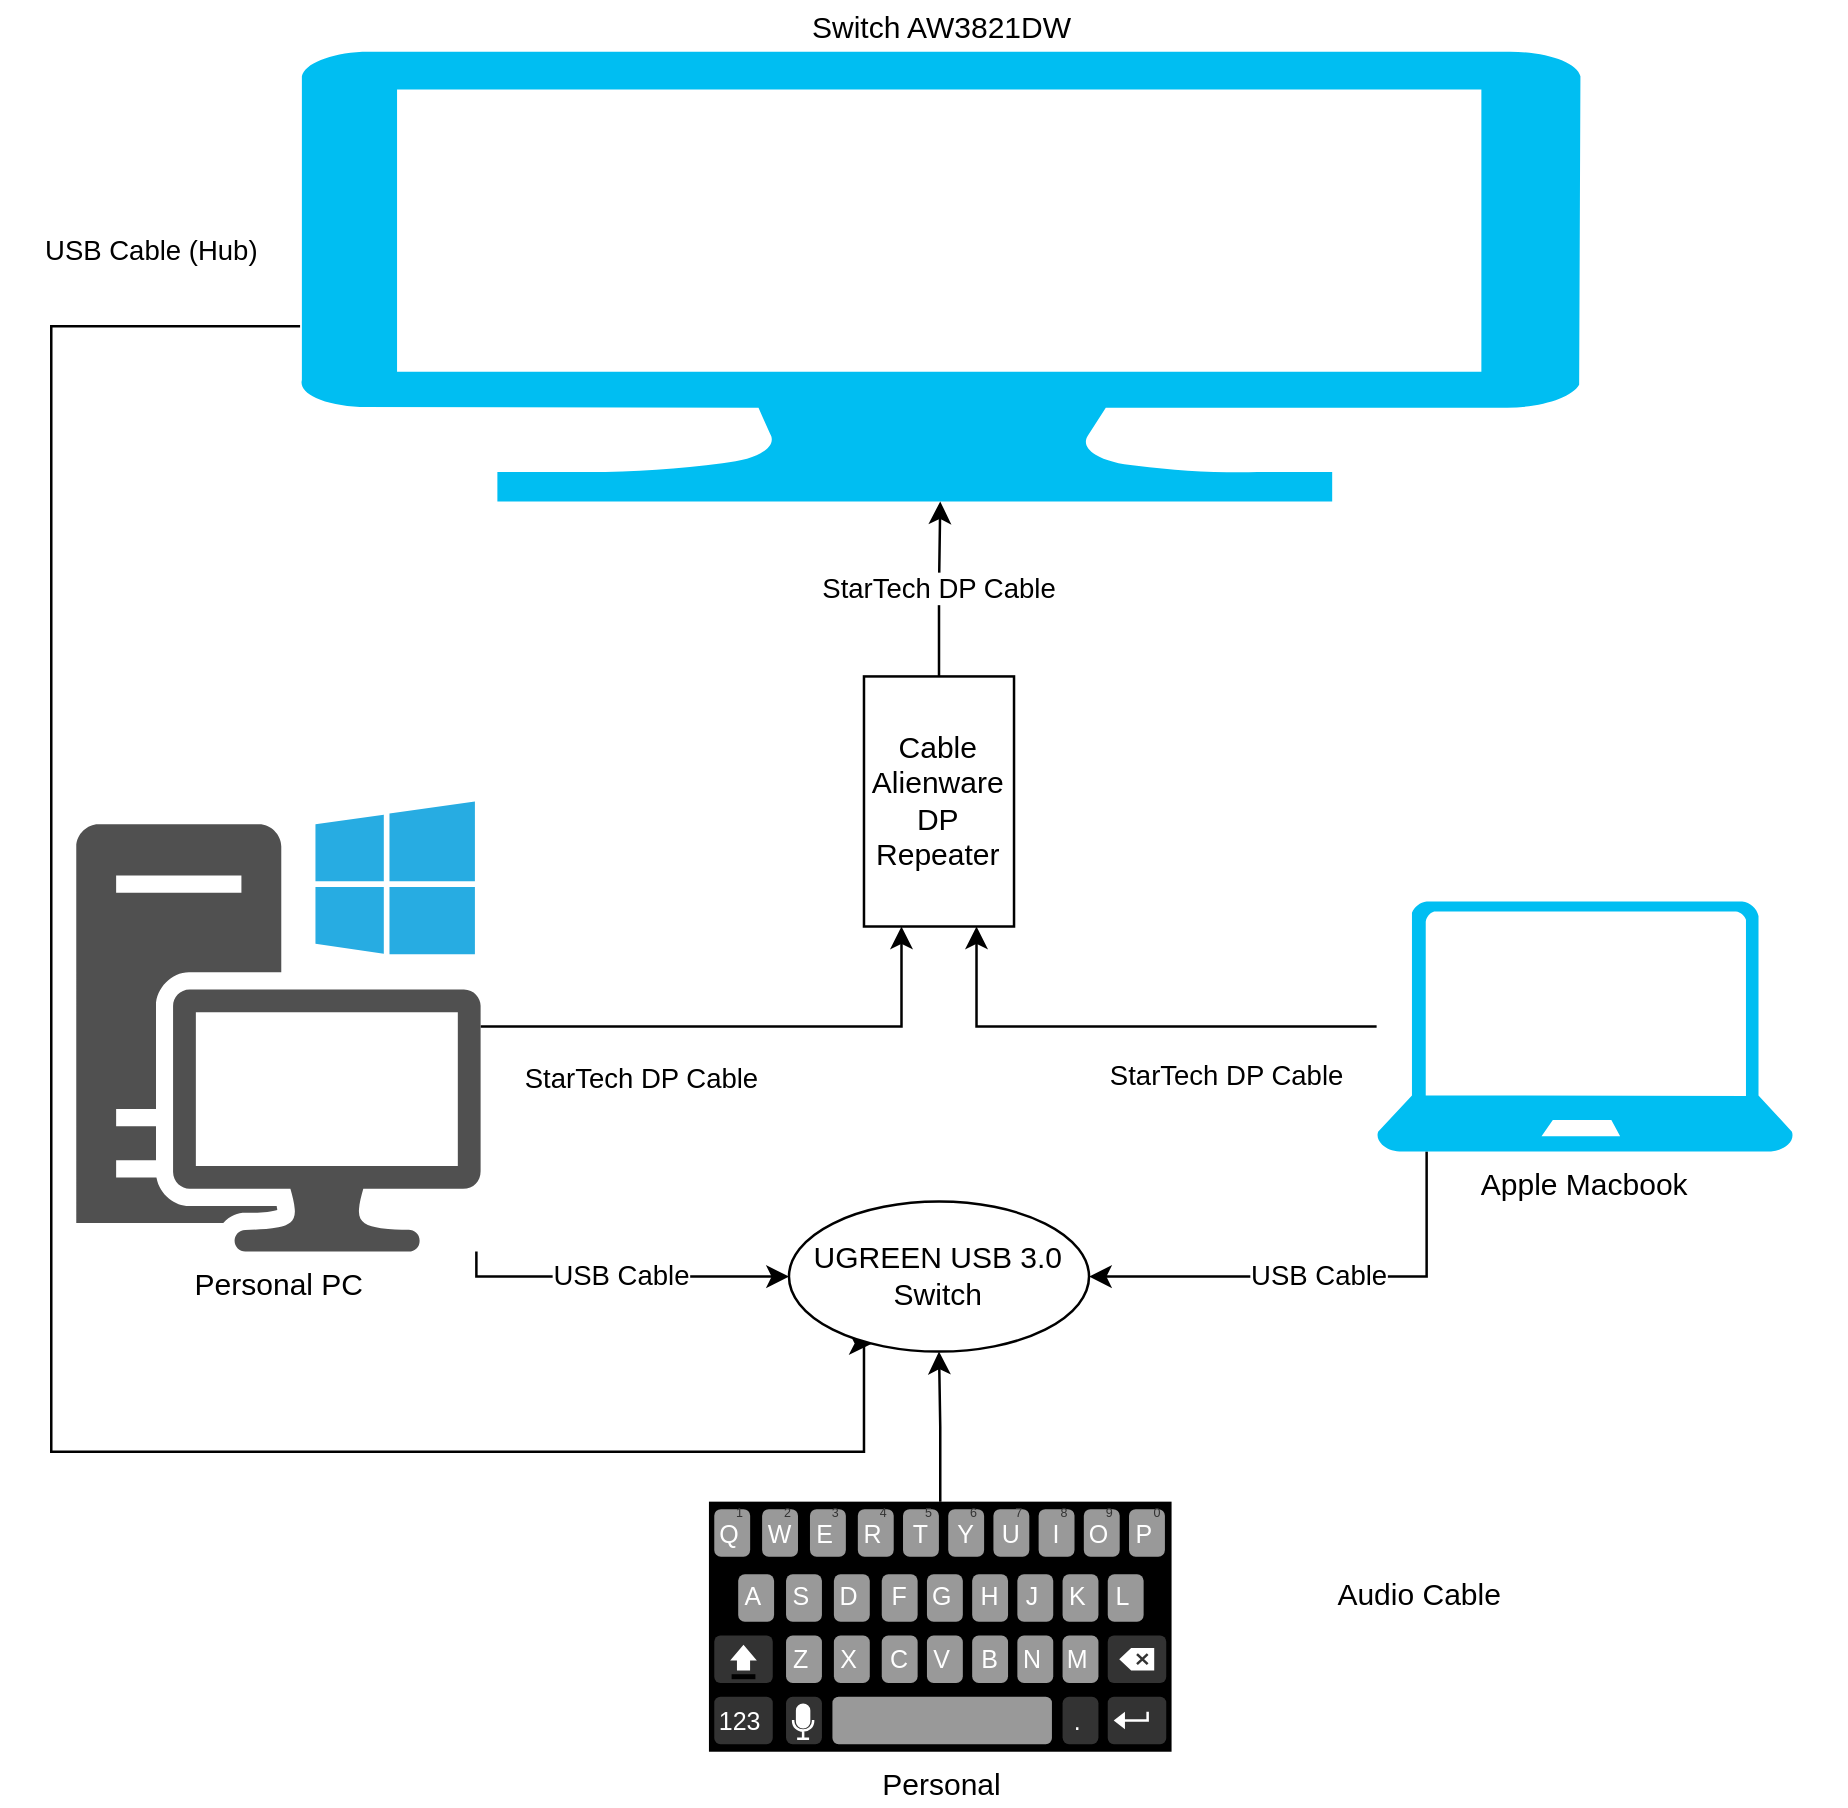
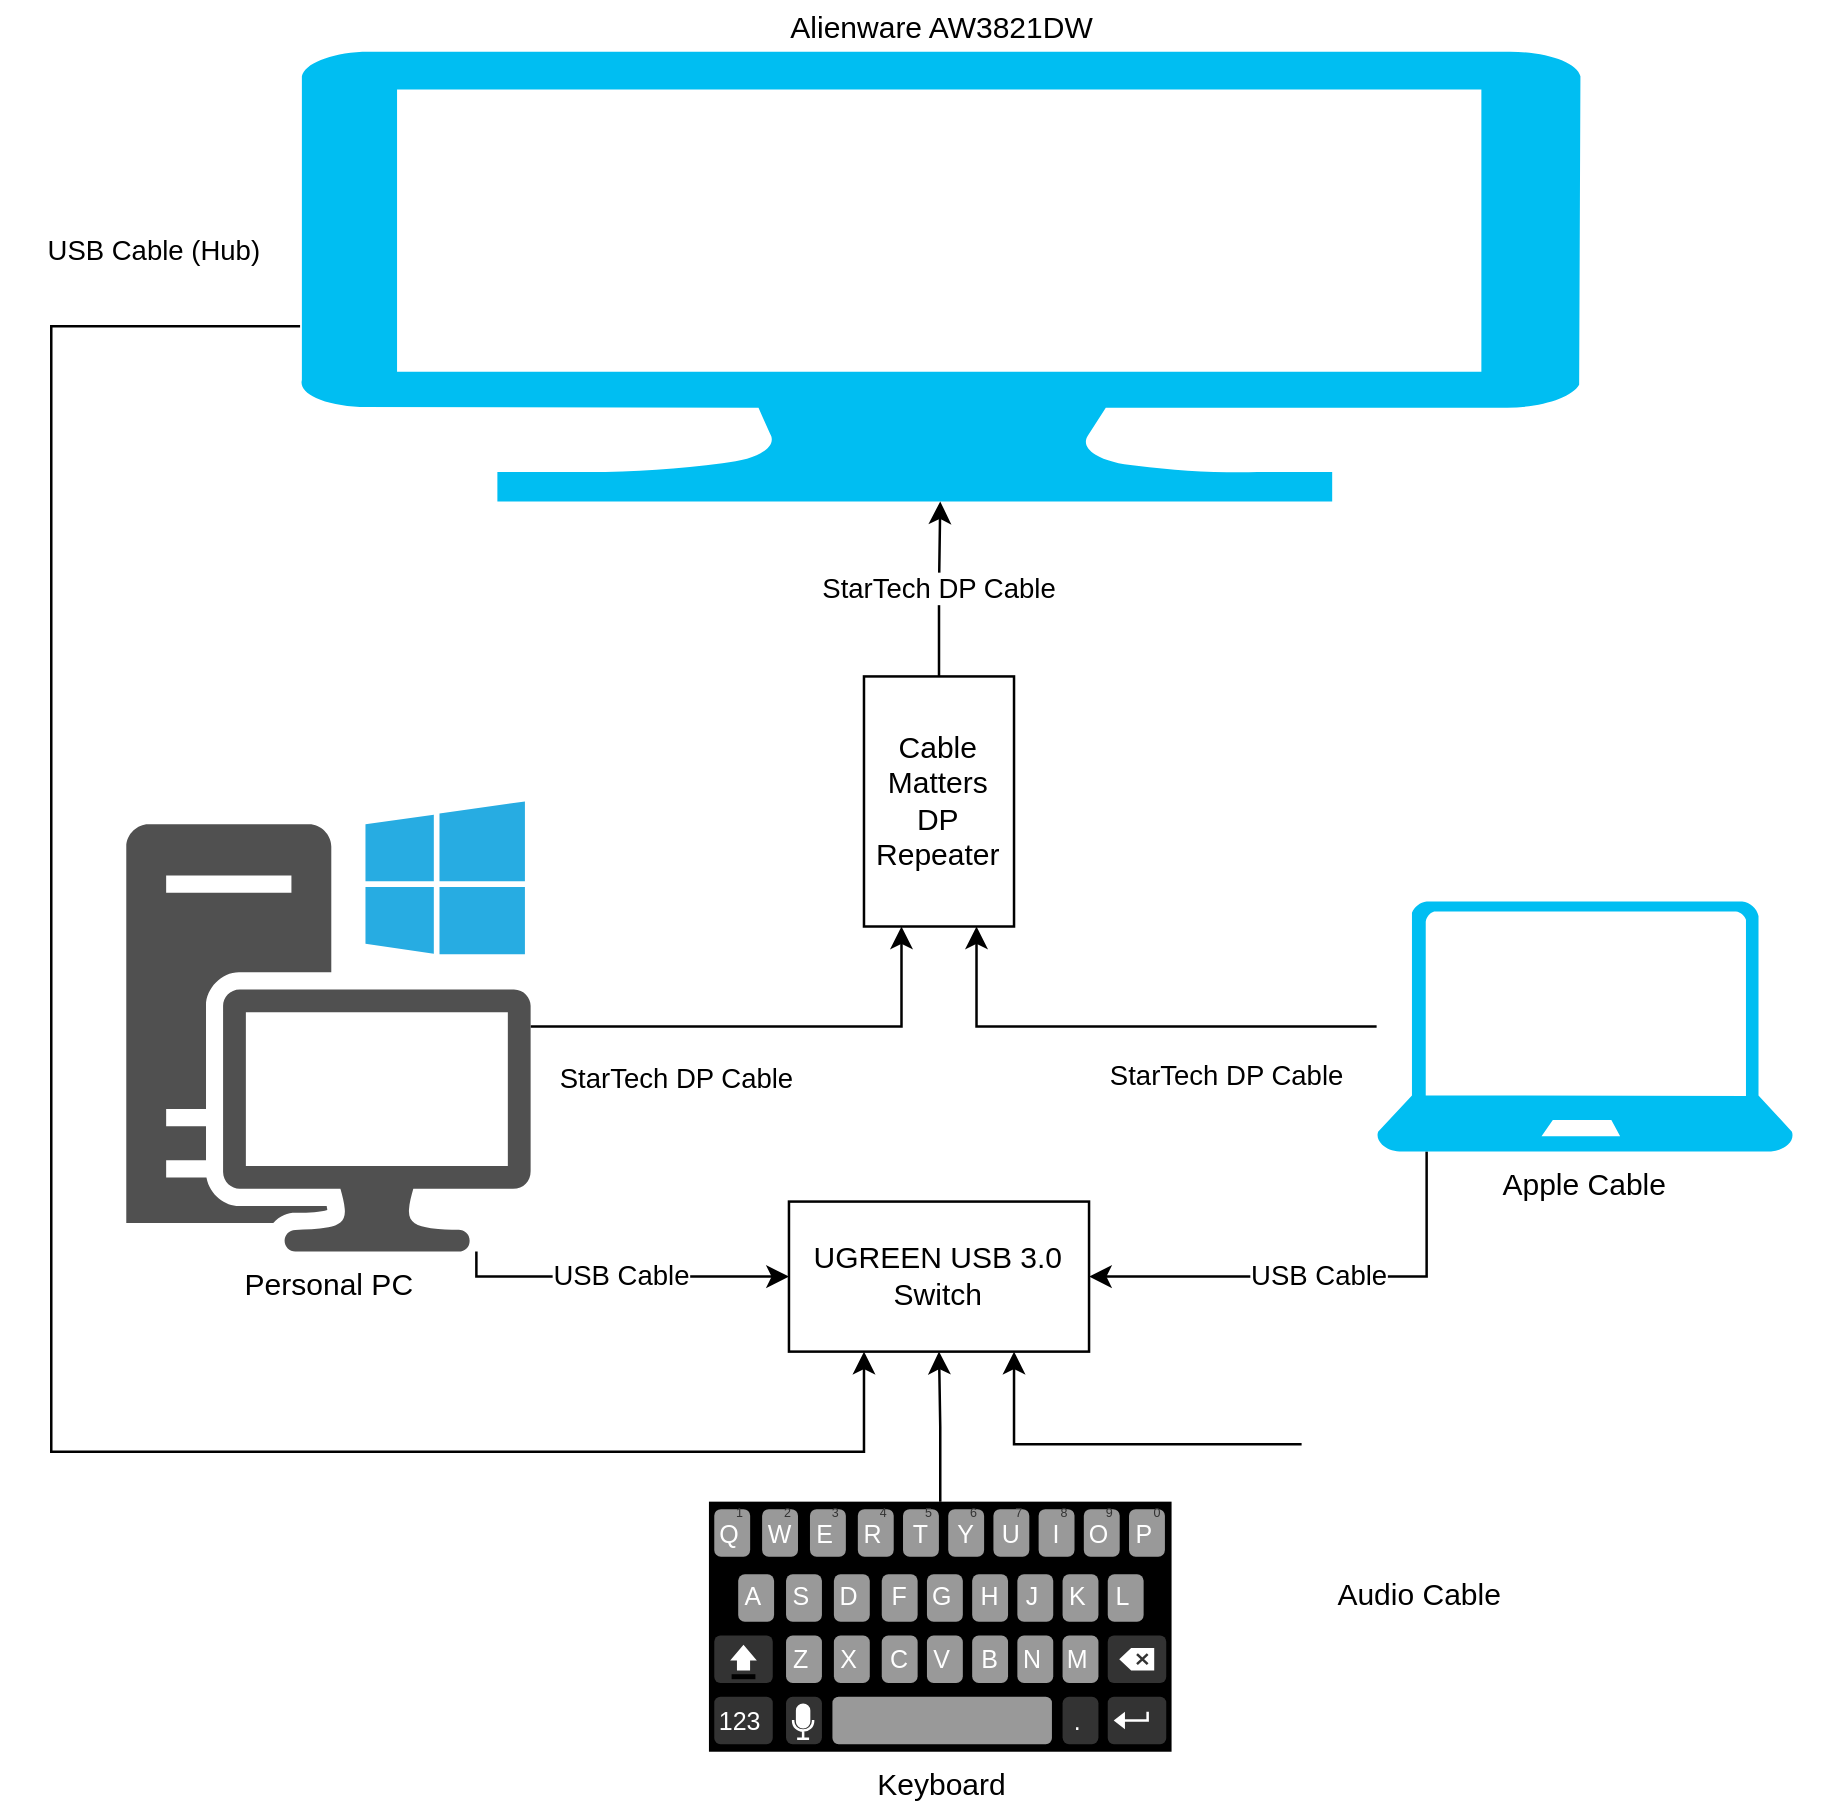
- <mxCell id="6" value="Switch AW3821DW" style="verticalLabelPosition=top;html=1;verticalAlign=bottom;align=center;strokeColor=none;fillColor=#00BEF2;shape=mxgraph.azure.computer;pointerEvents=1;labelPosition=center;" vertex="1" parent="1"><mxGeometry x="119.5" y="20" width="512" height="180" as="geometry" /></mxCell>
+ <mxCell id="6" value="Alienware AW3821DW" style="verticalLabelPosition=top;html=1;verticalAlign=bottom;align=center;strokeColor=none;fillColor=#00BEF2;shape=mxgraph.azure.computer;pointerEvents=1;labelPosition=center;" vertex="1" parent="1"><mxGeometry x="119.5" y="20" width="512" height="180" as="geometry" /></mxCell>
- <mxCell id="11" value="Cable Alienware DP&lt;br&gt;Repeater" style="rounded=0;whiteSpace=wrap;html=1;" vertex="1" parent="1"><mxGeometry x="345" y="270" width="60" height="100" as="geometry" /></mxCell>
+ <mxCell id="11" value="Cable Matters DP&lt;br&gt;Repeater" style="rounded=0;whiteSpace=wrap;html=1;" vertex="1" parent="1"><mxGeometry x="345" y="270" width="60" height="100" as="geometry" /></mxCell>
- <mxCell id="9" value="Personal PC" style="pointerEvents=1;shadow=0;dashed=0;html=1;strokeColor=none;fillColor=#505050;labelPosition=center;verticalLabelPosition=bottom;verticalAlign=top;outlineConnect=0;align=center;shape=mxgraph.office.devices.workstation_pc;" vertex="1" parent="1"><mxGeometry x="30" y="320" width="161.69" height="180" as="geometry" /></mxCell>
+ <mxCell id="9" value="Personal PC" style="pointerEvents=1;shadow=0;dashed=0;html=1;strokeColor=none;fillColor=#505050;labelPosition=center;verticalLabelPosition=bottom;verticalAlign=top;outlineConnect=0;align=center;shape=mxgraph.office.devices.workstation_pc;" vertex="1" parent="1"><mxGeometry x="50" y="320" width="161.69" height="180" as="geometry" /></mxCell>
- <mxCell id="4" value="Apple Macbook" style="verticalLabelPosition=bottom;html=1;verticalAlign=top;align=center;strokeColor=none;fillColor=#00BEF2;shape=mxgraph.azure.laptop;pointerEvents=1;" vertex="1" parent="1"><mxGeometry x="550" y="360" width="166.67" height="100" as="geometry" /></mxCell>
+ <mxCell id="4" value="Apple Cable" style="verticalLabelPosition=bottom;html=1;verticalAlign=top;align=center;strokeColor=none;fillColor=#00BEF2;shape=mxgraph.azure.laptop;pointerEvents=1;" vertex="1" parent="1"><mxGeometry x="550" y="360" width="166.67" height="100" as="geometry" /></mxCell>
- <mxCell id="12" value="UGREEN USB 3.0&lt;br&gt;Switch" style="ellipse;whiteSpace=wrap;html=1;" vertex="1" parent="1"><mxGeometry x="315" y="480" width="120" height="60" as="geometry" /></mxCell>
+ <mxCell id="12" value="UGREEN USB 3.0&lt;br&gt;Switch" style="rounded=0;whiteSpace=wrap;html=1;" vertex="1" parent="1"><mxGeometry x="315" y="480" width="120" height="60" as="geometry" /></mxCell>
+ <mxCell id="15" style="edgeStyle=orthogonalEdgeStyle;rounded=0;orthogonalLoop=1;jettySize=auto;html=1;entryX=0.75;entryY=1;entryDx=0;entryDy=0;" edge="1" parent="1" source="16" target="12"><mxGeometry relative="1" as="geometry" /></mxCell>
- <mxCell id="14" value="Personal" style="verticalLabelPosition=bottom;verticalAlign=top;html=1;shadow=0;dashed=0;strokeWidth=1;shape=mxgraph.android.keyboard;" vertex="1" parent="1"><mxGeometry x="283" y="600" width="185" height="100" as="geometry" /></mxCell>
+ <mxCell id="14" value="Keyboard" style="verticalLabelPosition=bottom;verticalAlign=top;html=1;shadow=0;dashed=0;strokeWidth=1;shape=mxgraph.android.keyboard;" vertex="1" parent="1"><mxGeometry x="283" y="600" width="185" height="100" as="geometry" /></mxCell>
